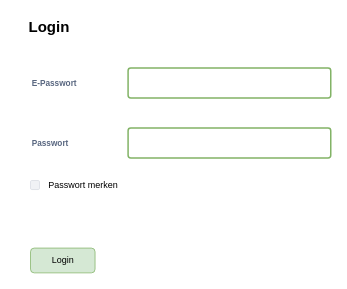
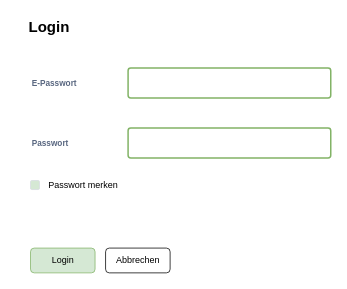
- <mxCell id="8" value="Passwort merken" style="rounded=1;fillColor=#F0F2F5;strokeColor=#D8DCE3;align=left;verticalAlign=middle;fontStyle=0;fontSize=12;labelPosition=right;verticalLabelPosition=middle;spacingLeft=10;html=1;shadow=0;dashed=0" vertex="1" parent="1"><mxGeometry x="40" y="240" width="12" height="12" as="geometry" /></mxCell>
+ <mxCell id="8" value="Passwort merken" style="rounded=1;fillColor=#d5e8d4;strokeColor=#D8DCE3;align=left;verticalAlign=middle;fontStyle=0;fontSize=12;labelPosition=right;verticalLabelPosition=middle;spacingLeft=10;html=1;shadow=0;dashed=0;" vertex="1" parent="1"><mxGeometry x="40" y="240" width="12" height="12" as="geometry" /></mxCell>
+ <mxCell id="9" value="Abbrechen" style="rounded=1;align=center;html=1;fontSize=12" vertex="1" parent="1"><mxGeometry x="140" y="330" width="86" height="33" as="geometry" /></mxCell>
